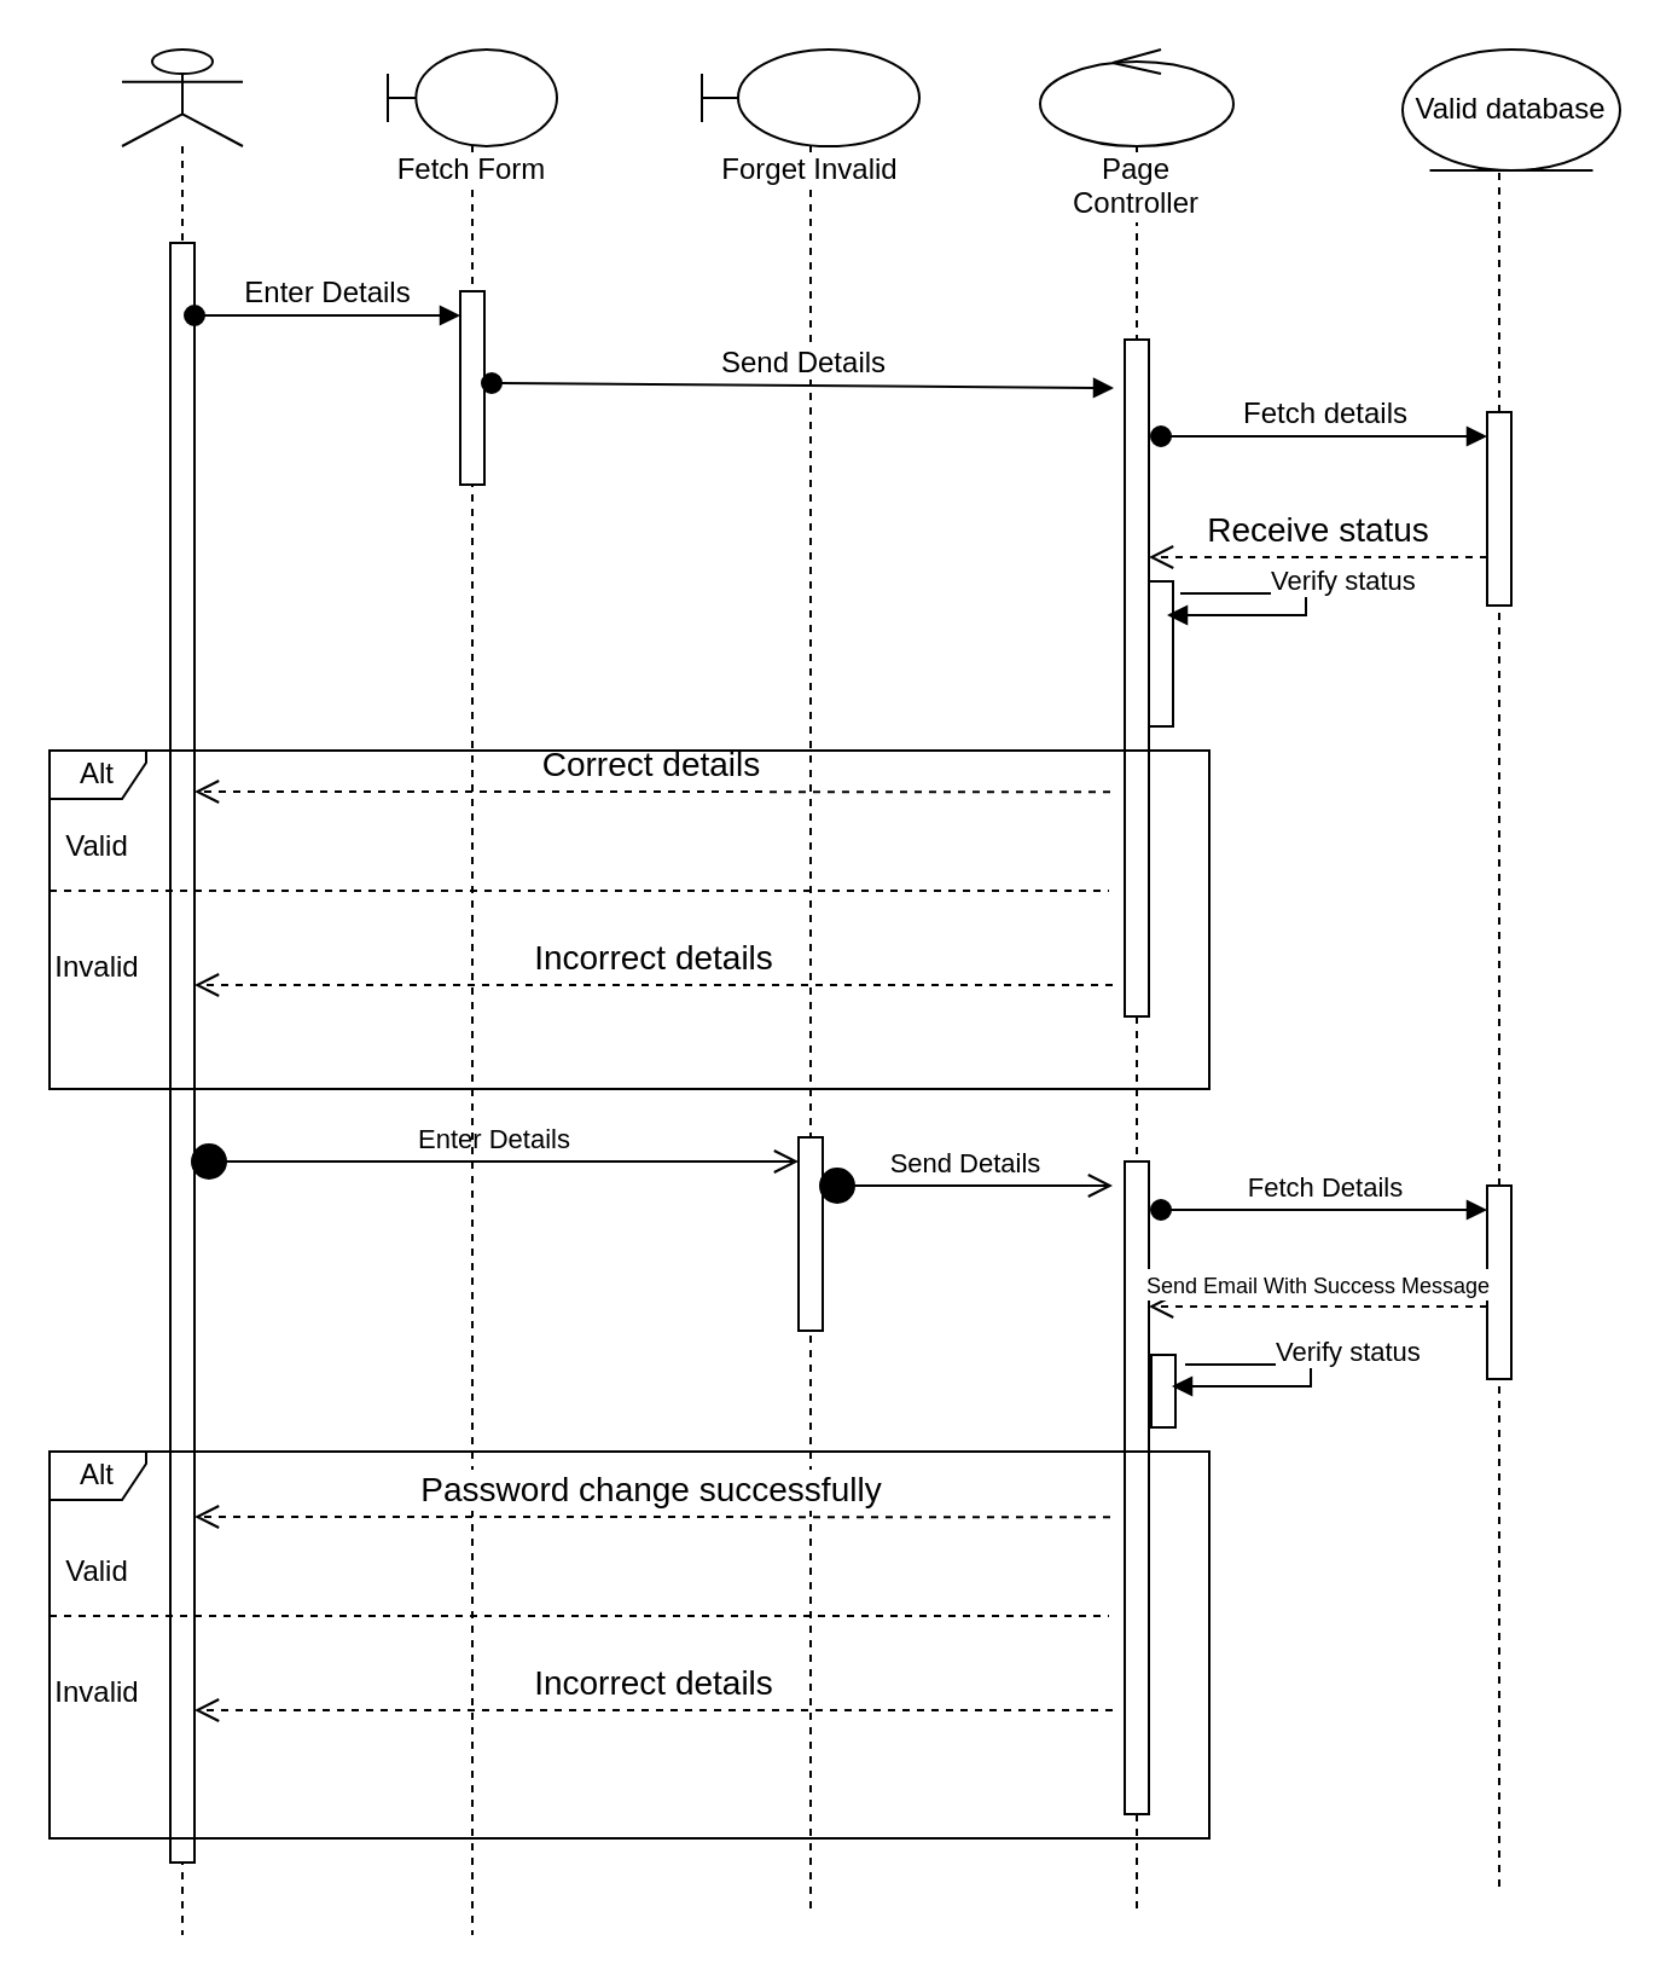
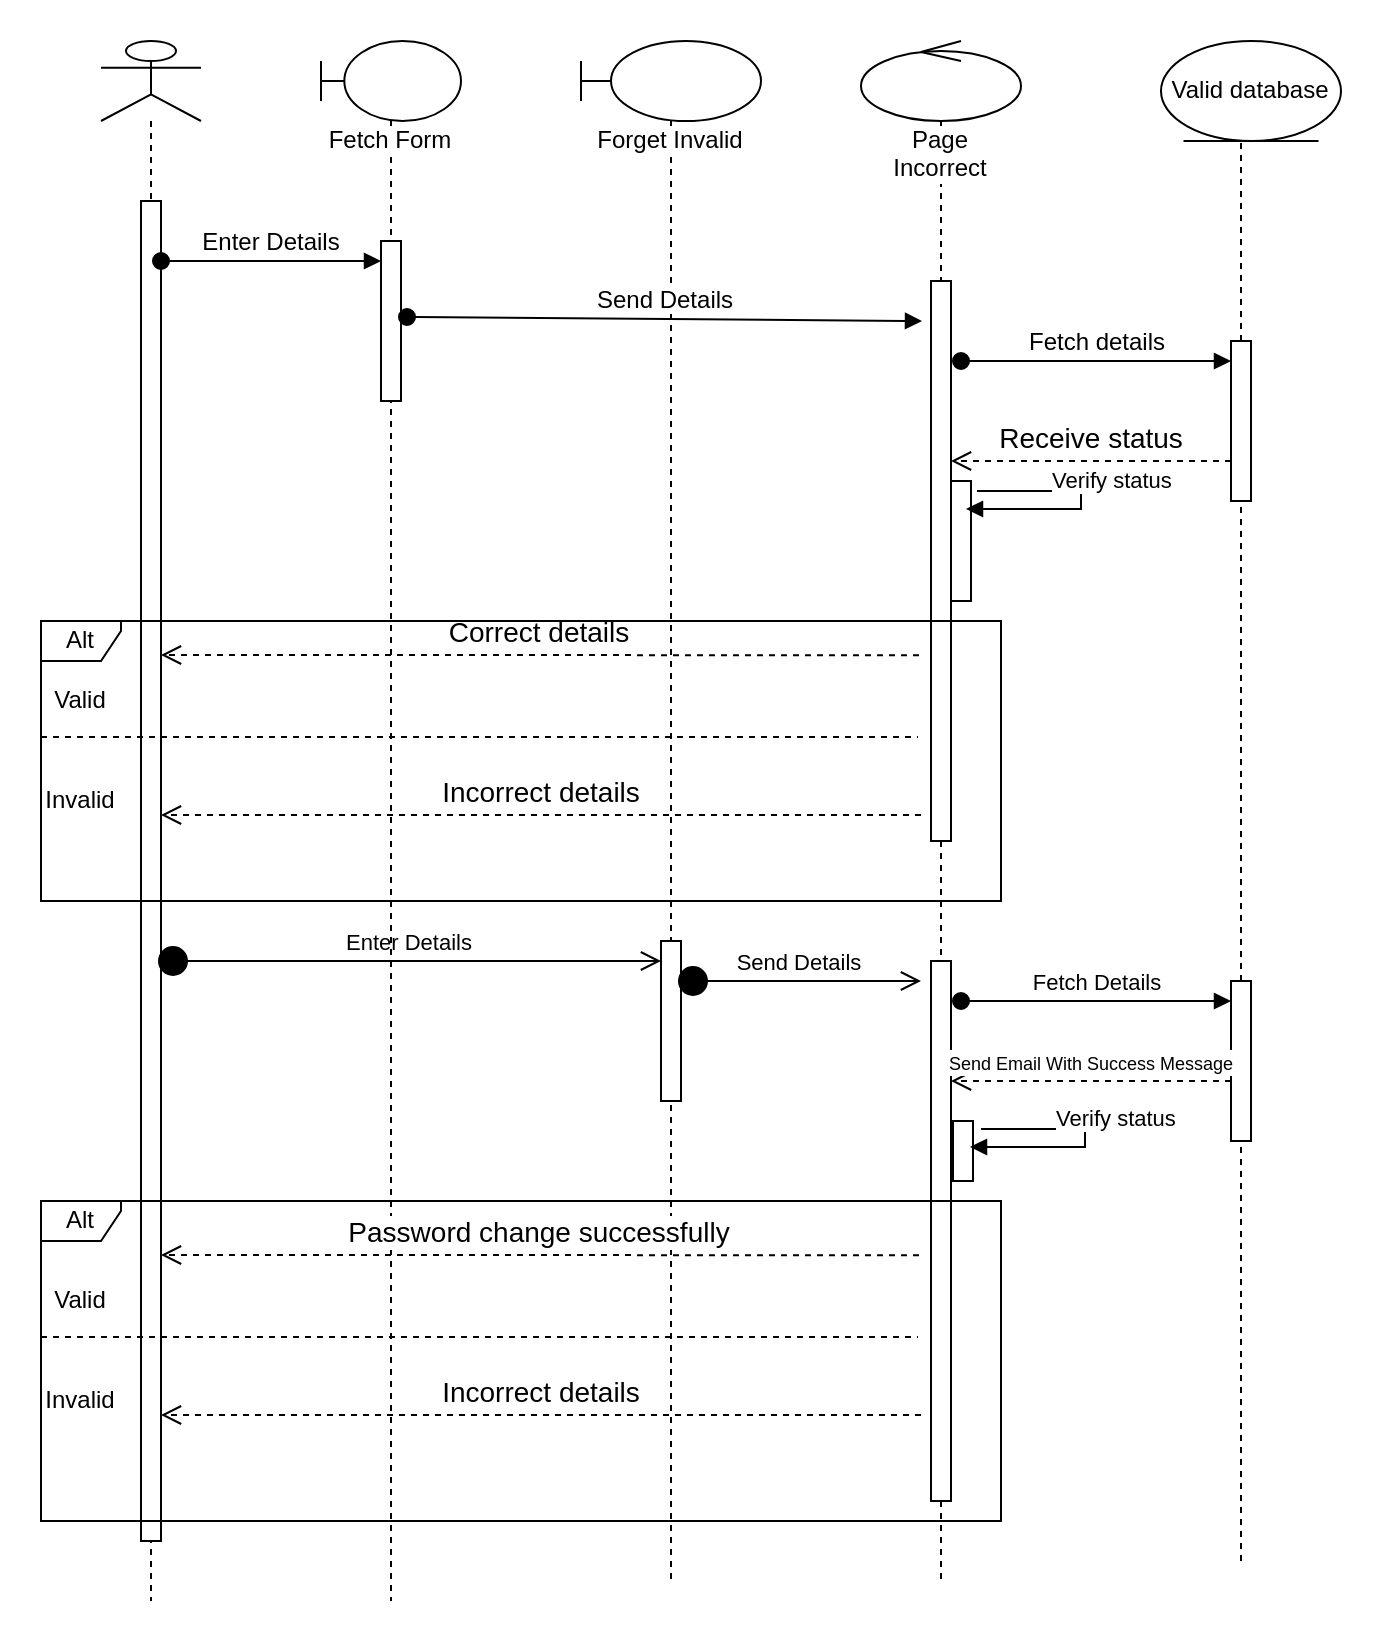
- <mxCell id="10" value="Page Controller" style="shape=umlLifeline;participant=umlControl;perimeter=lifelinePerimeter;whiteSpace=wrap;html=1;container=1;collapsible=0;recursiveResize=0;verticalAlign=top;spacingTop=36;labelBackgroundColor=#ffffff;outlineConnect=0;" parent="1" vertex="1"><mxGeometry x="430" y="20" width="80" height="770" as="geometry" /></mxCell>
+ <mxCell id="10" value="Page Incorrect" style="shape=umlLifeline;participant=umlControl;perimeter=lifelinePerimeter;whiteSpace=wrap;html=1;container=1;collapsible=0;recursiveResize=0;verticalAlign=top;spacingTop=36;labelBackgroundColor=#ffffff;outlineConnect=0;" parent="1" vertex="1"><mxGeometry x="430" y="20" width="80" height="770" as="geometry" /></mxCell>
